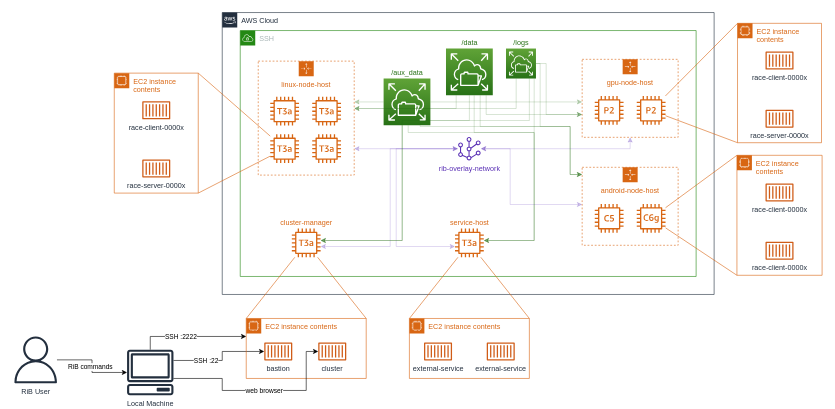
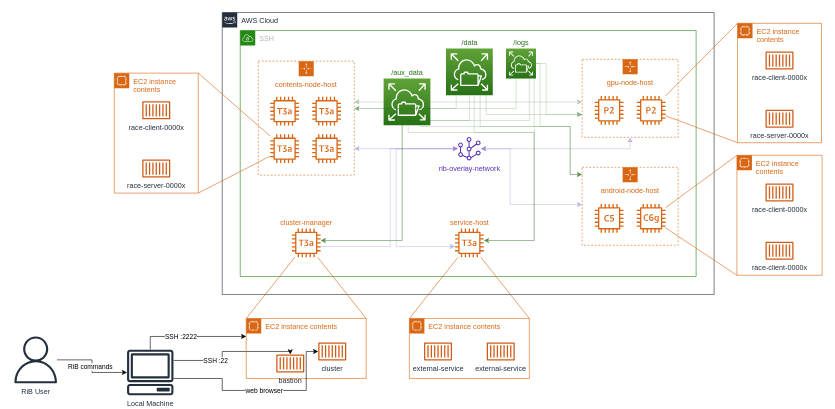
- <mxCell id="12" value="linux-node-host" style="points=[[0,0],[0.25,0],[0.5,0],[0.75,0],[1,0],[1,0.25],[1,0.5],[1,0.75],[1,1],[0.75,1],[0.5,1],[0.25,1],[0,1],[0,0.75],[0,0.5],[0,0.25]];outlineConnect=0;gradientColor=none;html=1;whiteSpace=wrap;fontSize=12;fontStyle=0;shape=mxgraph.aws4.groupCenter;grIcon=mxgraph.aws4.group_auto_scaling_group;grStroke=1;strokeColor=#D86613;fillColor=none;verticalAlign=top;align=center;fontColor=#D86613;dashed=1;spacingTop=25;" vertex="1" parent="1"><mxGeometry x="430" y="101" width="160" height="190" as="geometry" /></mxCell>
+ <mxCell id="12" value="contents-node-host" style="points=[[0,0],[0.25,0],[0.5,0],[0.75,0],[1,0],[1,0.25],[1,0.5],[1,0.75],[1,1],[0.75,1],[0.5,1],[0.25,1],[0,1],[0,0.75],[0,0.5],[0,0.25]];outlineConnect=0;gradientColor=none;html=1;whiteSpace=wrap;fontSize=12;fontStyle=0;shape=mxgraph.aws4.groupCenter;grIcon=mxgraph.aws4.group_auto_scaling_group;grStroke=1;strokeColor=#D86613;fillColor=none;verticalAlign=top;align=center;fontColor=#D86613;dashed=1;spacingTop=25;" vertex="1" parent="1"><mxGeometry x="430" y="101" width="160" height="190" as="geometry" /></mxCell>
- <mxCell id="24" style="edgeStyle=orthogonalEdgeStyle;rounded=0;orthogonalLoop=1;jettySize=auto;html=1;fontColor=#5A30B5;endArrow=classic;endFill=1;strokeColor=#5A30B5;opacity=30;startArrow=classic;startFill=1;" edge="1" parent="1" source="60" target="46"><mxGeometry relative="1" as="geometry"><Array as="points"><mxPoint x="650" y="247" /><mxPoint x="650" y="410" /></Array></mxGeometry></mxCell>
+ <mxCell id="24" style="edgeStyle=orthogonalEdgeStyle;rounded=0;orthogonalLoop=1;jettySize=auto;html=1;fontColor=#5A30B5;endArrow=none;endFill=1;strokeColor=#5A30B5;opacity=30;startArrow=classic;startFill=1;" edge="1" parent="1" source="60" target="46"><mxGeometry relative="1" as="geometry"><Array as="points"><mxPoint x="650" y="247" /><mxPoint x="650" y="410" /></Array></mxGeometry></mxCell>
- <mxCell id="49" value="bastion" style="outlineConnect=0;fontColor=#232F3E;gradientColor=none;fillColor=#D05C17;strokeColor=none;dashed=0;verticalLabelPosition=bottom;verticalAlign=top;align=center;html=1;fontSize=12;fontStyle=0;aspect=fixed;pointerEvents=1;shape=mxgraph.aws4.container_1;" vertex="1" parent="1"><mxGeometry x="440" y="570" width="46.8" height="30" as="geometry" /></mxCell>
+ <mxCell id="49" value="bastion" style="outlineConnect=0;fontColor=#232F3E;gradientColor=none;fillColor=#D05C17;strokeColor=none;dashed=0;verticalLabelPosition=bottom;verticalAlign=top;align=center;html=1;fontSize=12;fontStyle=0;aspect=fixed;pointerEvents=1;shape=mxgraph.aws4.container_1;" vertex="1" parent="1"><mxGeometry x="460" y="590" width="46.8" height="30" as="geometry" /></mxCell>
